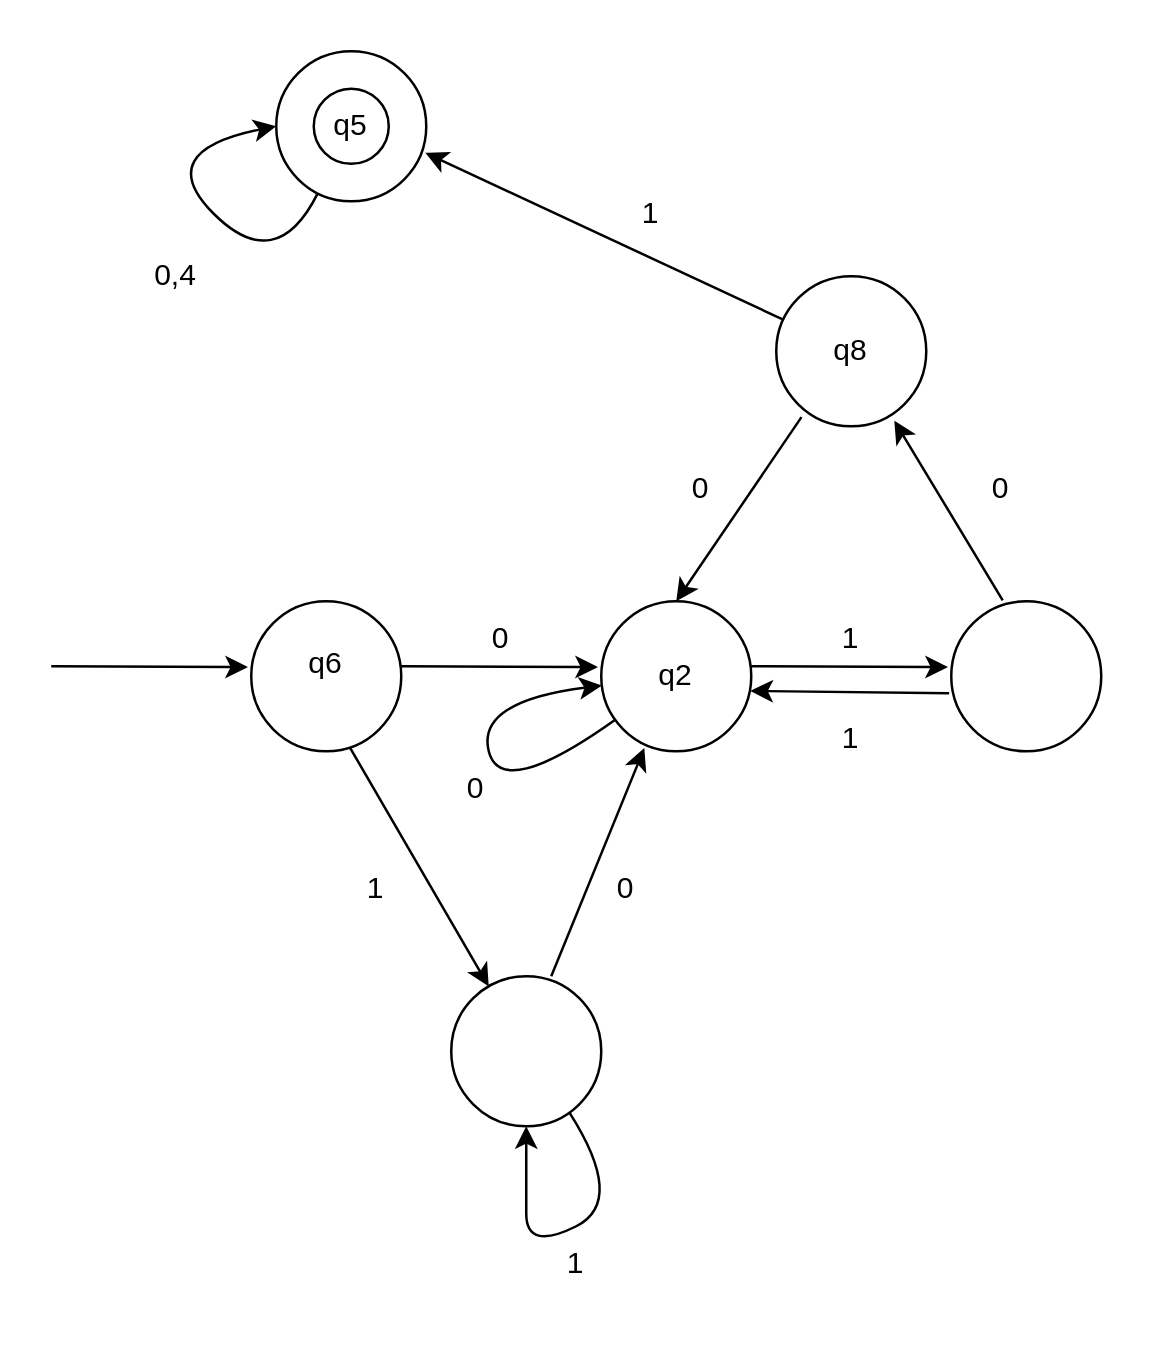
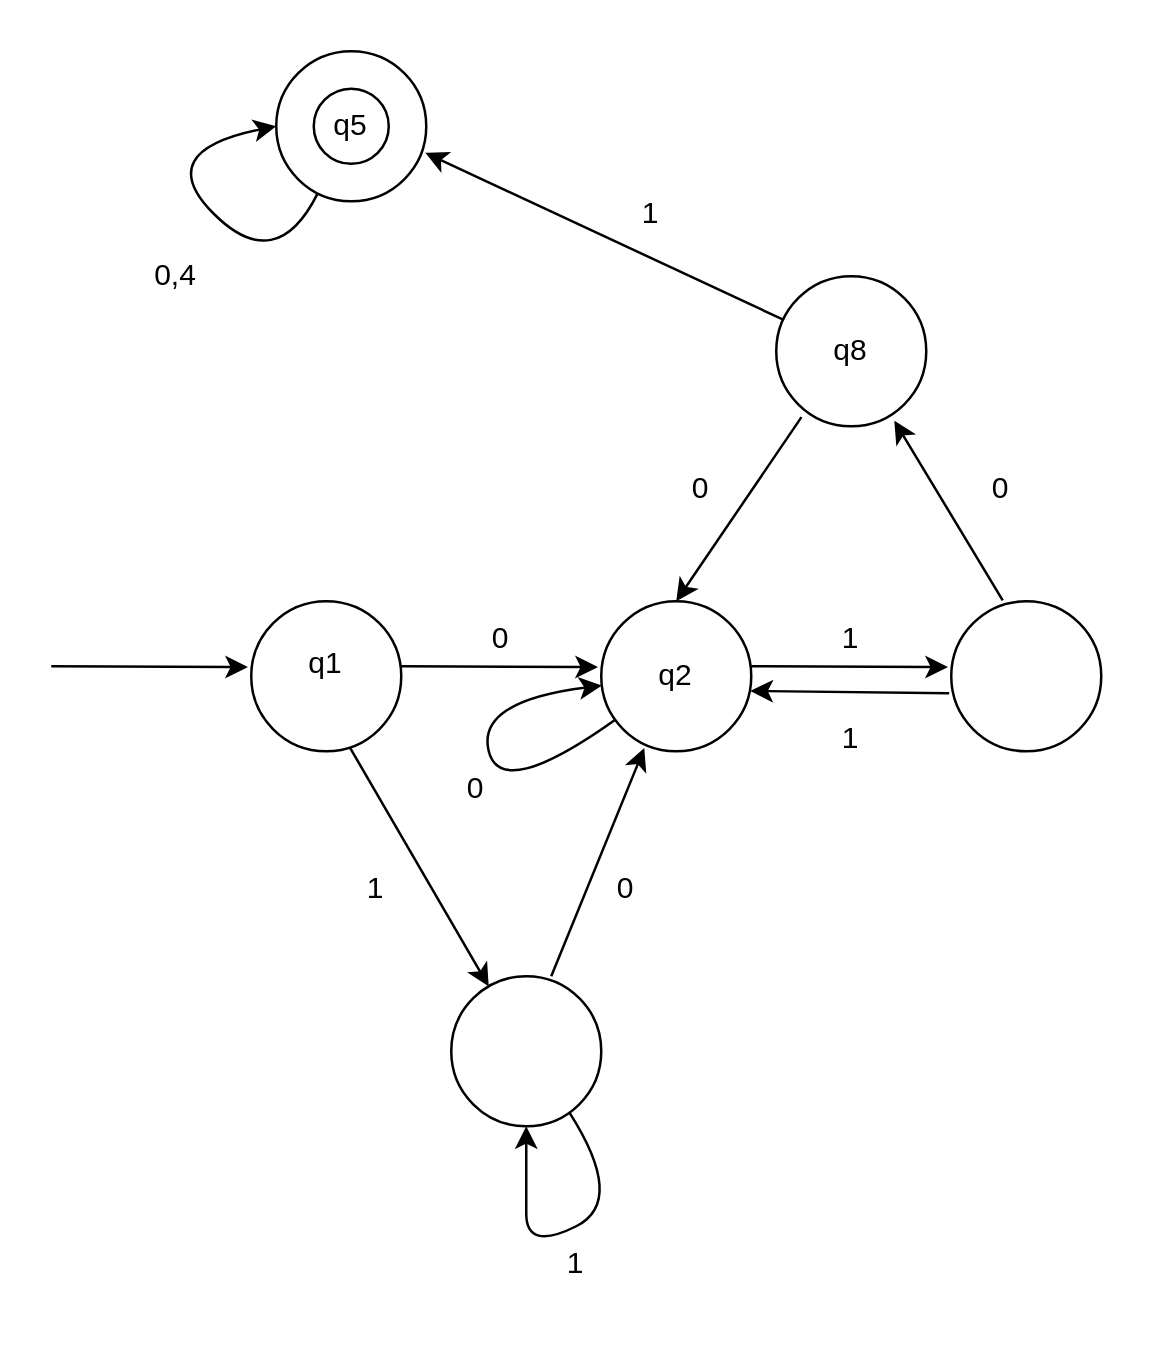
- <mxCell id="21" value="q6" style="text;strokeColor=none;align=center;fillColor=none;html=1;verticalAlign=middle;whiteSpace=wrap;rounded=0;" vertex="1" parent="1"><mxGeometry x="100" y="250" width="60" height="30" as="geometry" /></mxCell>
+ <mxCell id="21" value="q1" style="text;strokeColor=none;align=center;fillColor=none;html=1;verticalAlign=middle;whiteSpace=wrap;rounded=0;" vertex="1" parent="1"><mxGeometry x="100" y="250" width="60" height="30" as="geometry" /></mxCell>
